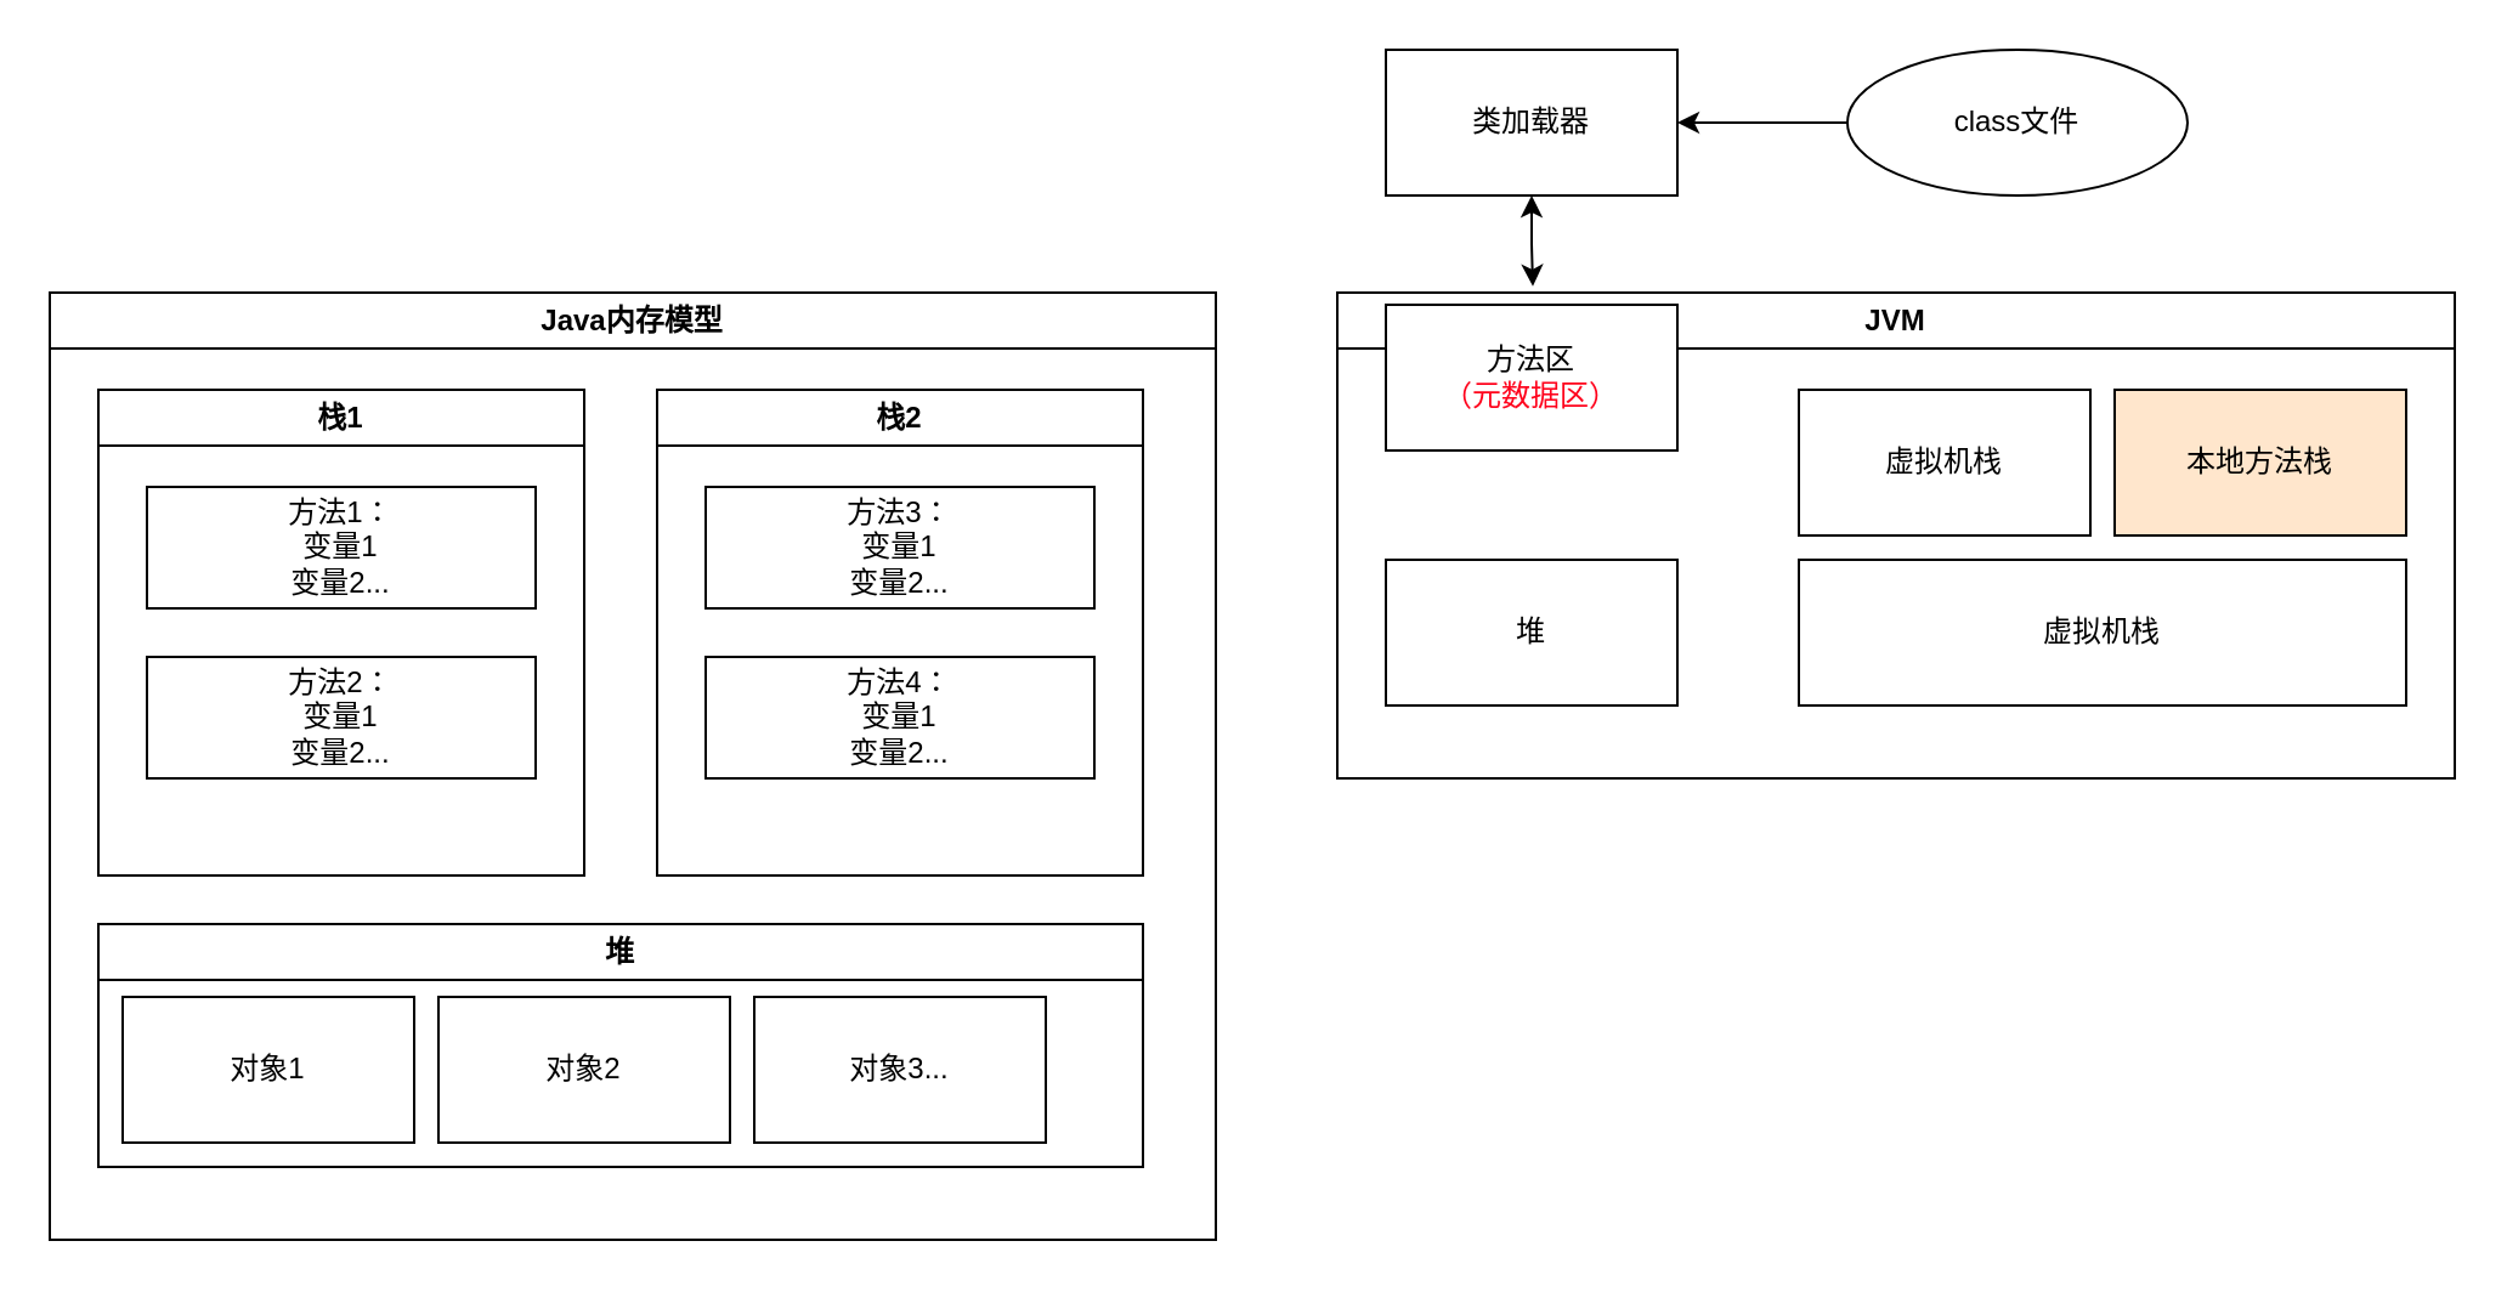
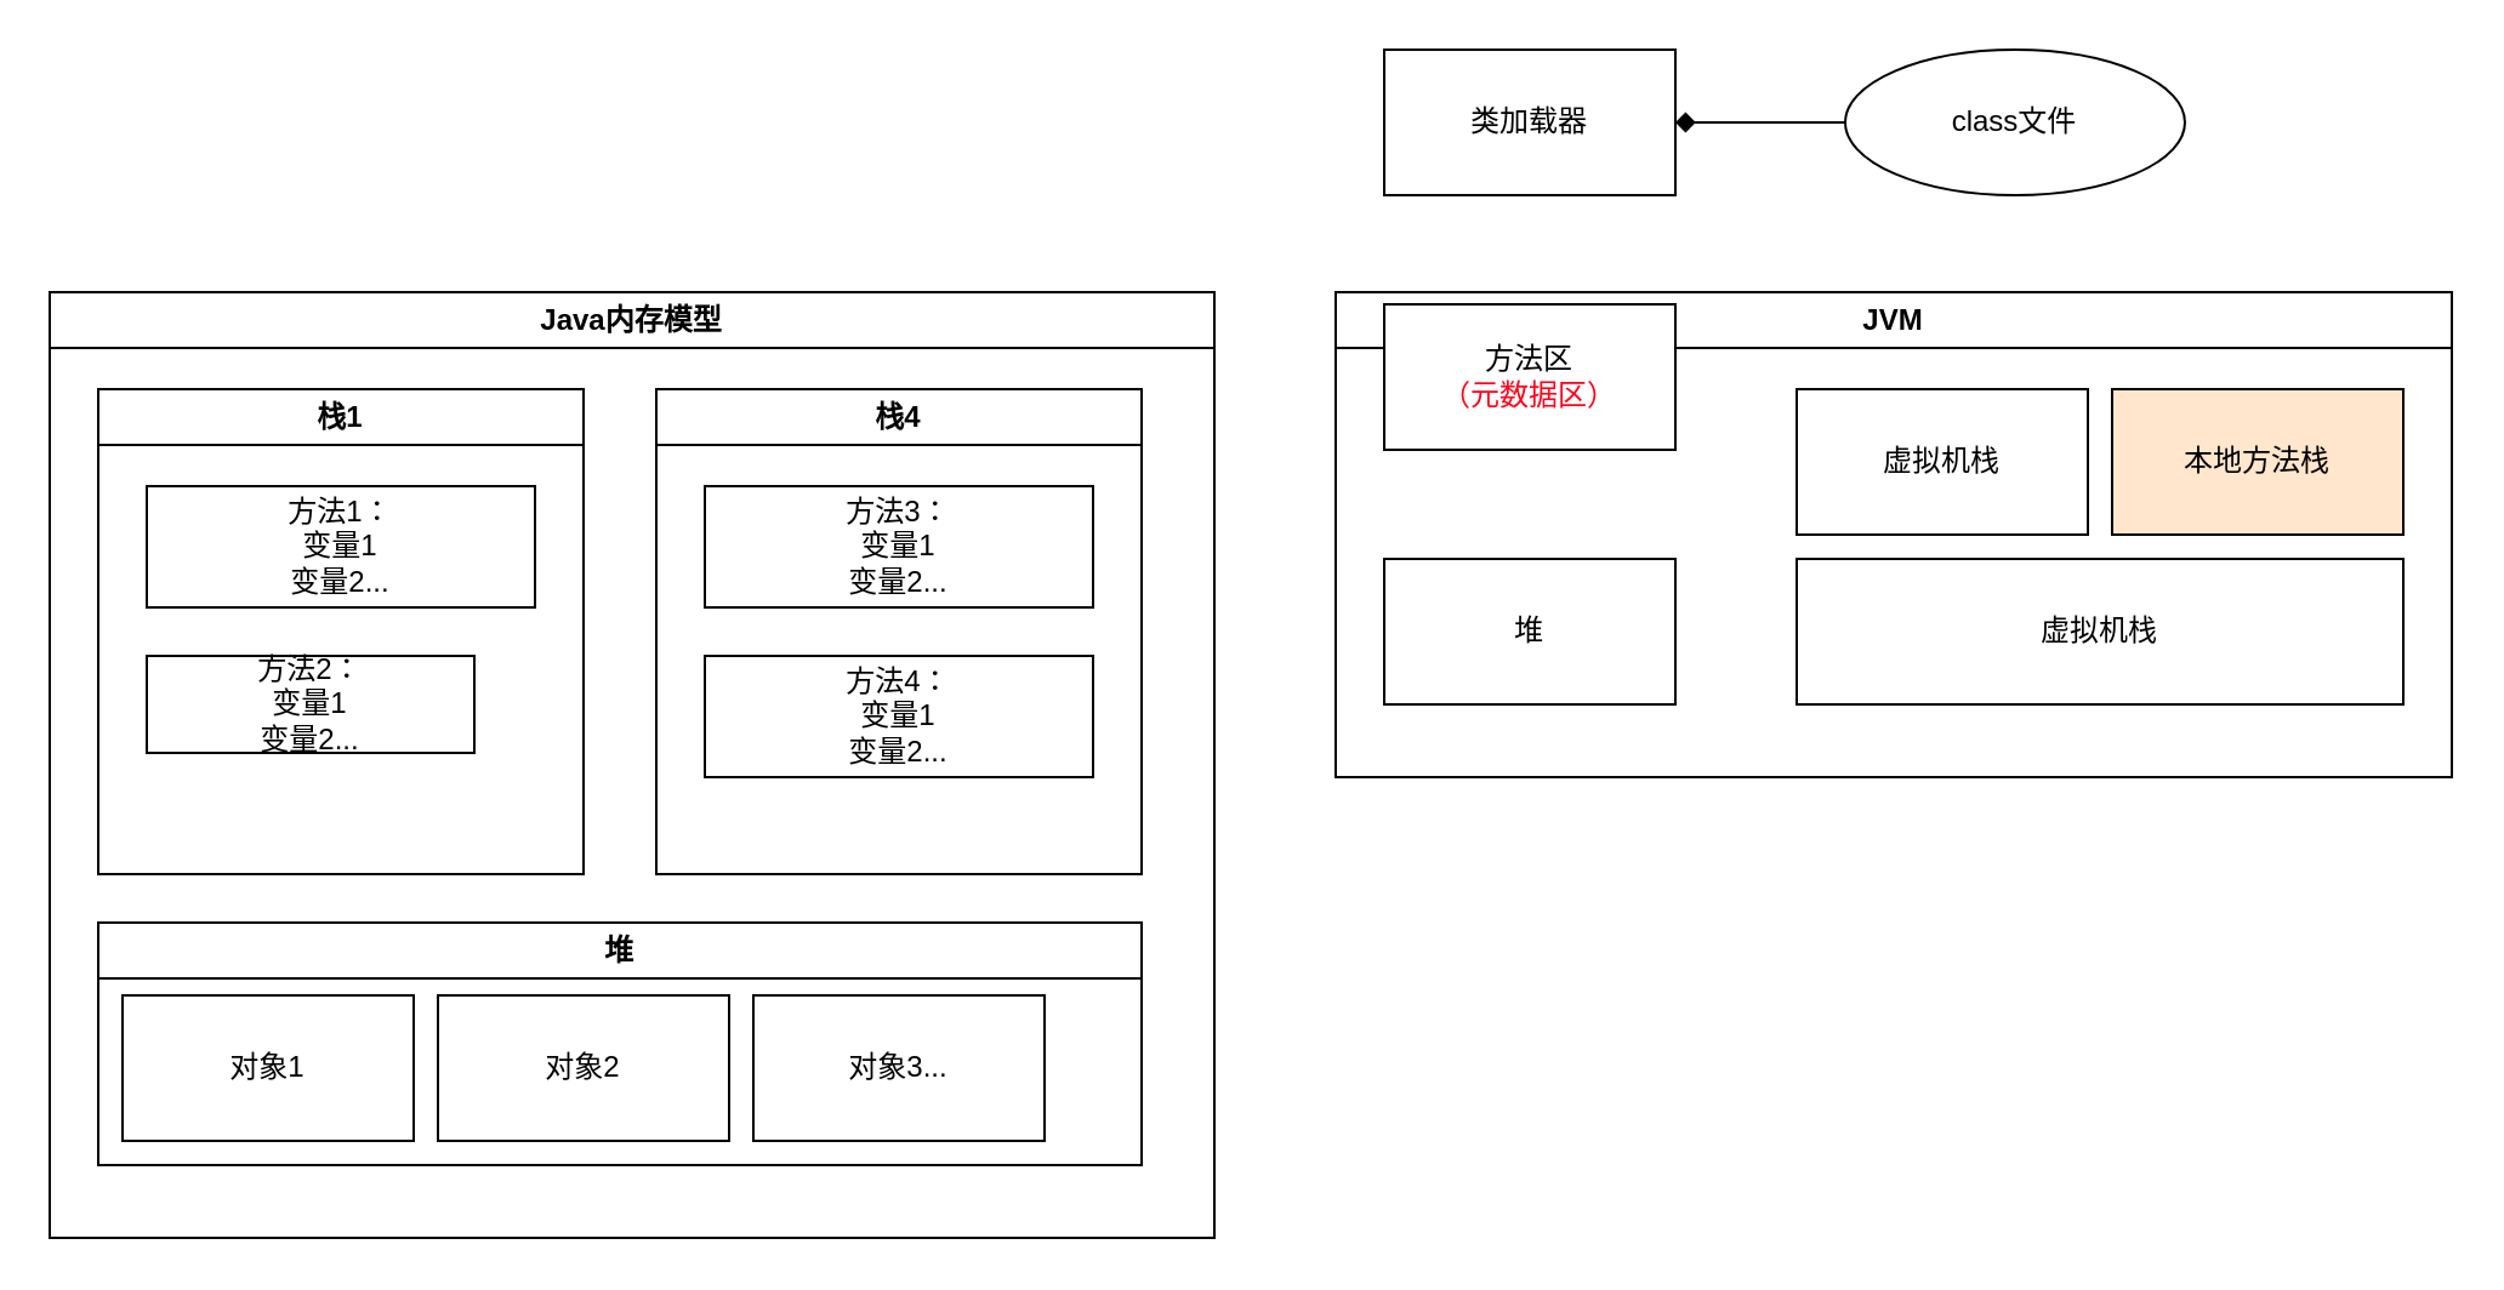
- <mxCell id="21" style="edgeStyle=orthogonalEdgeStyle;rounded=0;orthogonalLoop=1;jettySize=auto;html=1;entryX=1;entryY=0.5;entryDx=0;entryDy=0;" edge="1" parent="1" source="22" target="20"><mxGeometry relative="1" as="geometry" /></mxCell>
+ <mxCell id="21" style="edgeStyle=orthogonalEdgeStyle;rounded=0;orthogonalLoop=1;jettySize=auto;html=1;entryX=1;entryY=0.5;entryDx=0;entryDy=0;endArrow=diamond;" edge="1" parent="1" source="22" target="20"><mxGeometry relative="1" as="geometry" /></mxCell>
- <mxCell id="19" style="edgeStyle=orthogonalEdgeStyle;rounded=0;orthogonalLoop=1;jettySize=auto;html=1;entryX=0.175;entryY=-0.013;entryDx=0;entryDy=0;entryPerimeter=0;startArrow=classic;startFill=1;" edge="1" parent="1" source="20" target="13"><mxGeometry relative="1" as="geometry" /></mxCell>
- <mxCell id="6" value="栈2" style="swimlane;whiteSpace=wrap;html=1;" vertex="1" parent="2"><mxGeometry x="250" y="40" width="200" height="200" as="geometry" /></mxCell>
+ <mxCell id="6" value="栈4" style="swimlane;whiteSpace=wrap;html=1;" vertex="1" parent="2"><mxGeometry x="250" y="40" width="200" height="200" as="geometry" /></mxCell>
- <mxCell id="5" value="方法2：&lt;br&gt;变量1&lt;br&gt;变量2..." style="whiteSpace=wrap;html=1;glass=0;" vertex="1" parent="3"><mxGeometry x="20" y="110" width="160" height="50" as="geometry" /></mxCell>
+ <mxCell id="5" value="方法2：&lt;br&gt;变量1&lt;br&gt;变量2..." style="whiteSpace=wrap;html=1;glass=0;" vertex="1" parent="3"><mxGeometry x="20" y="110" width="135" height="40" as="geometry" /></mxCell>
